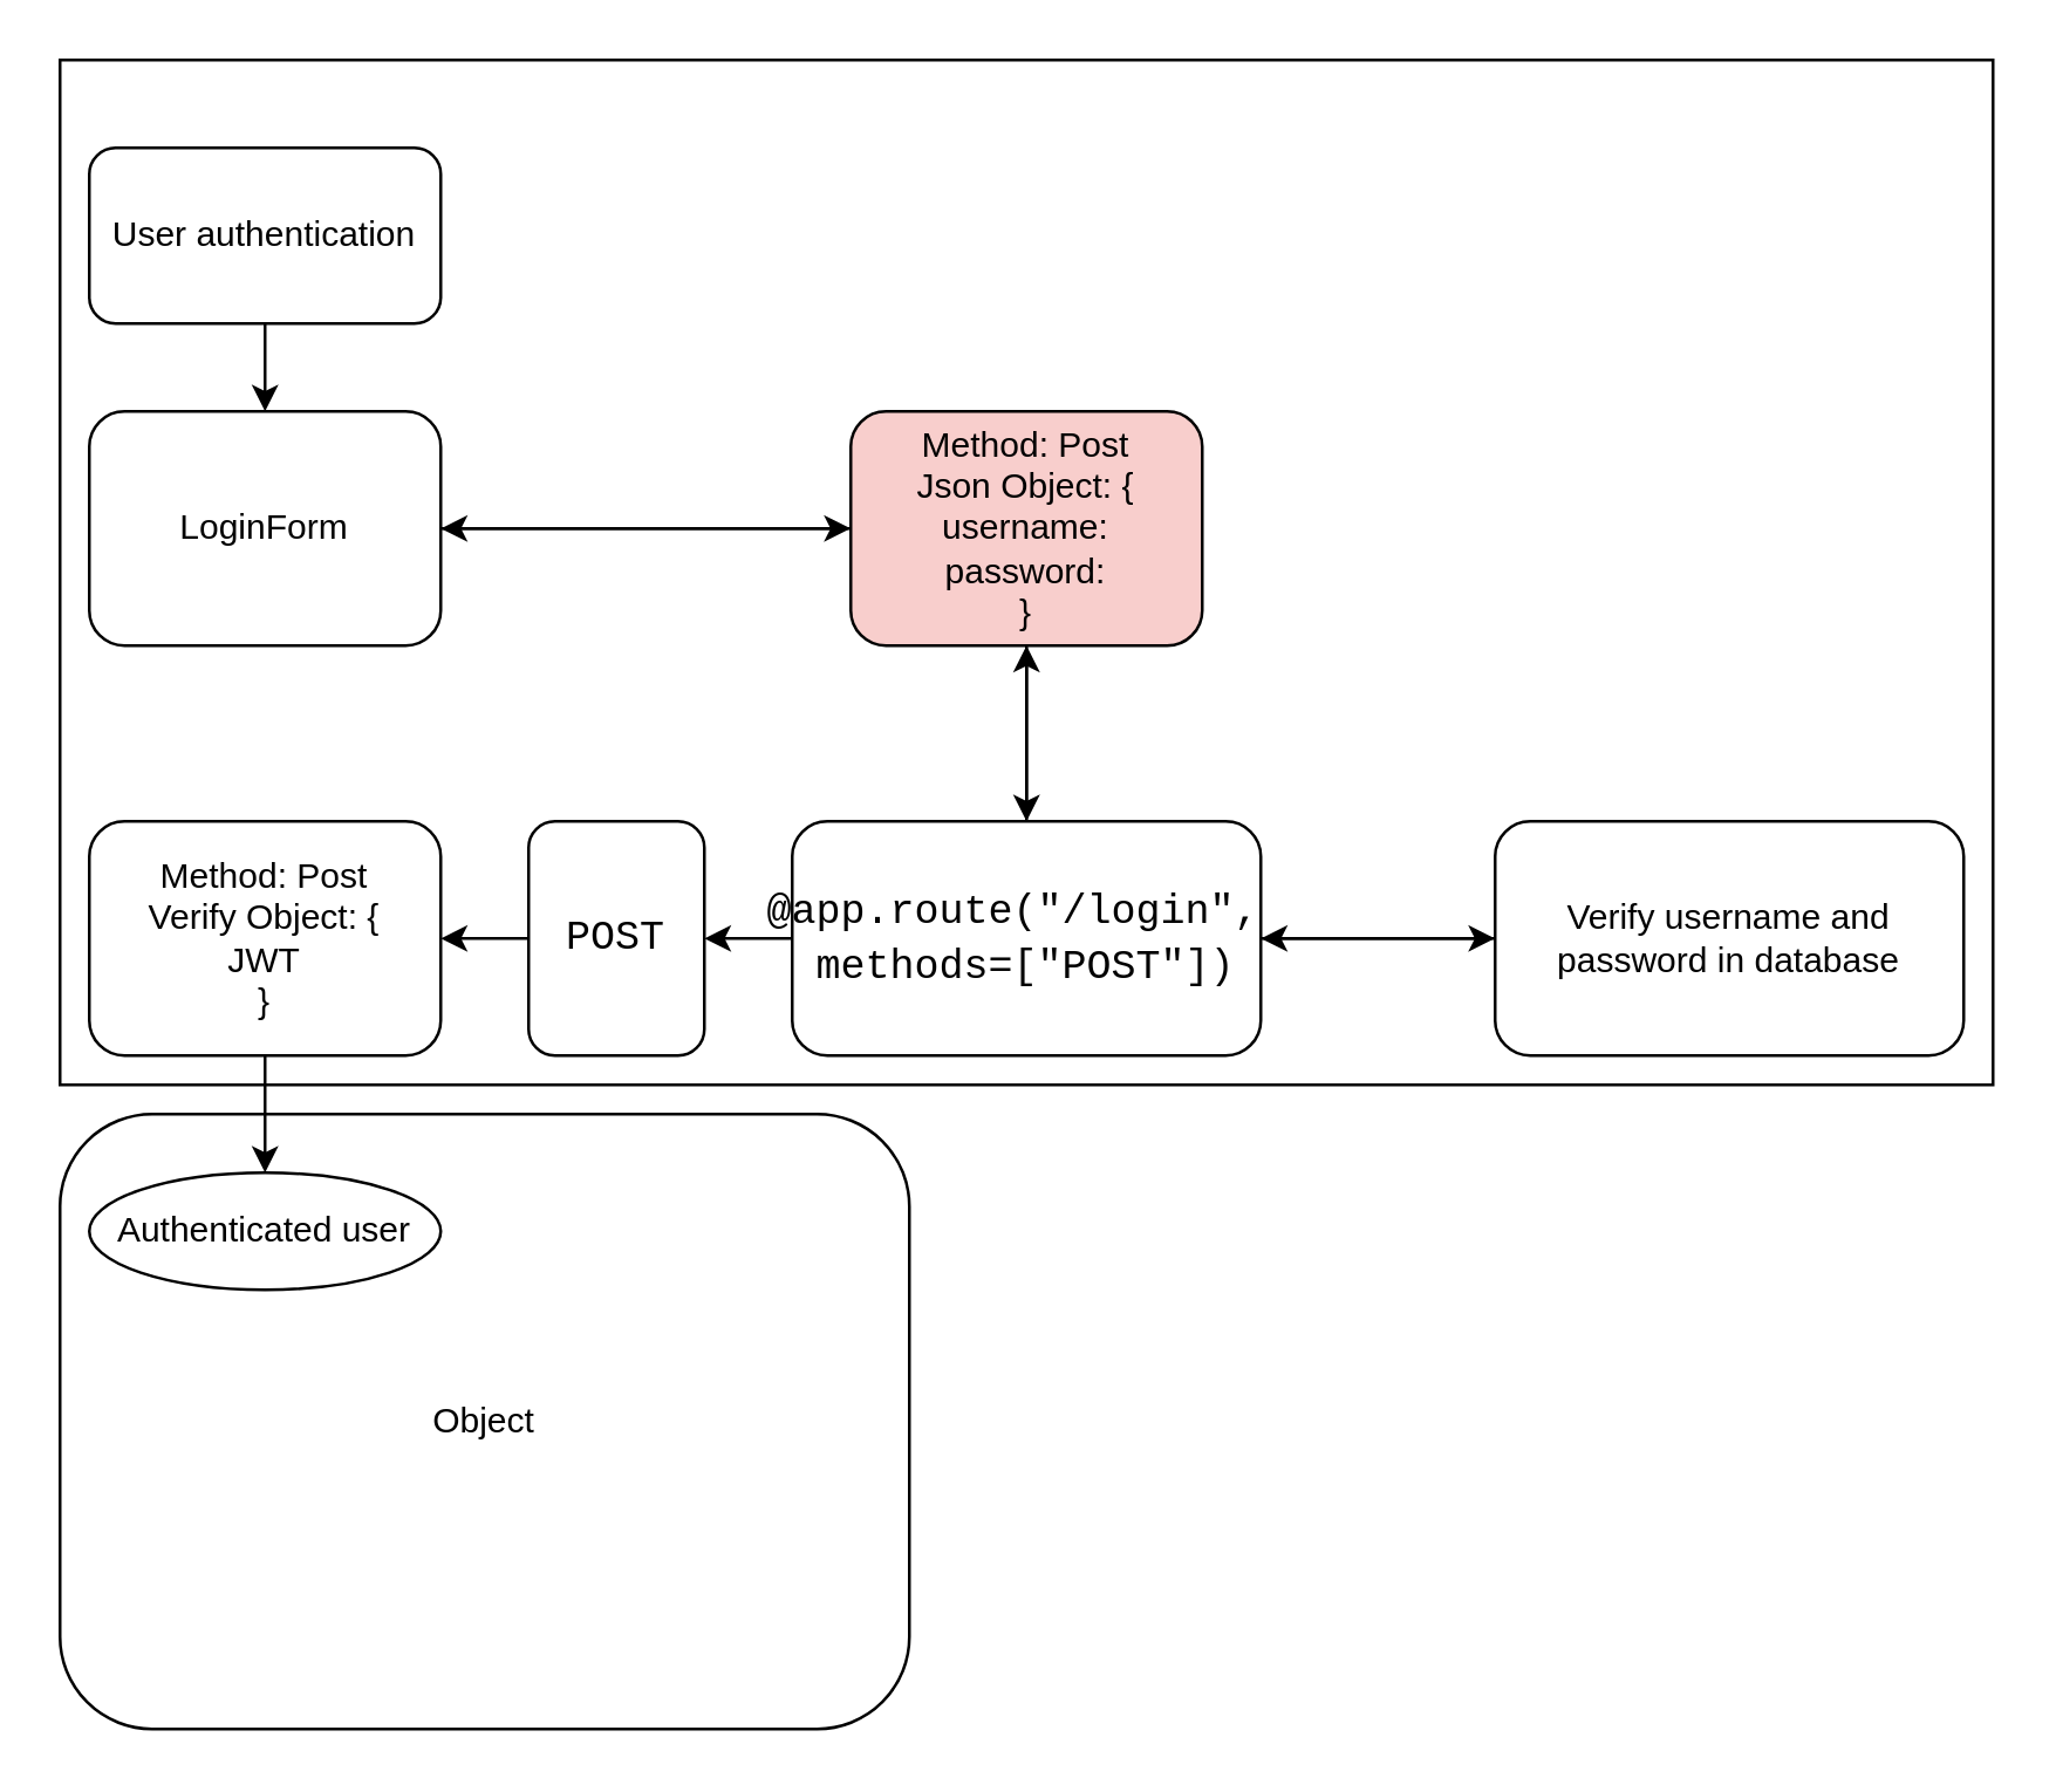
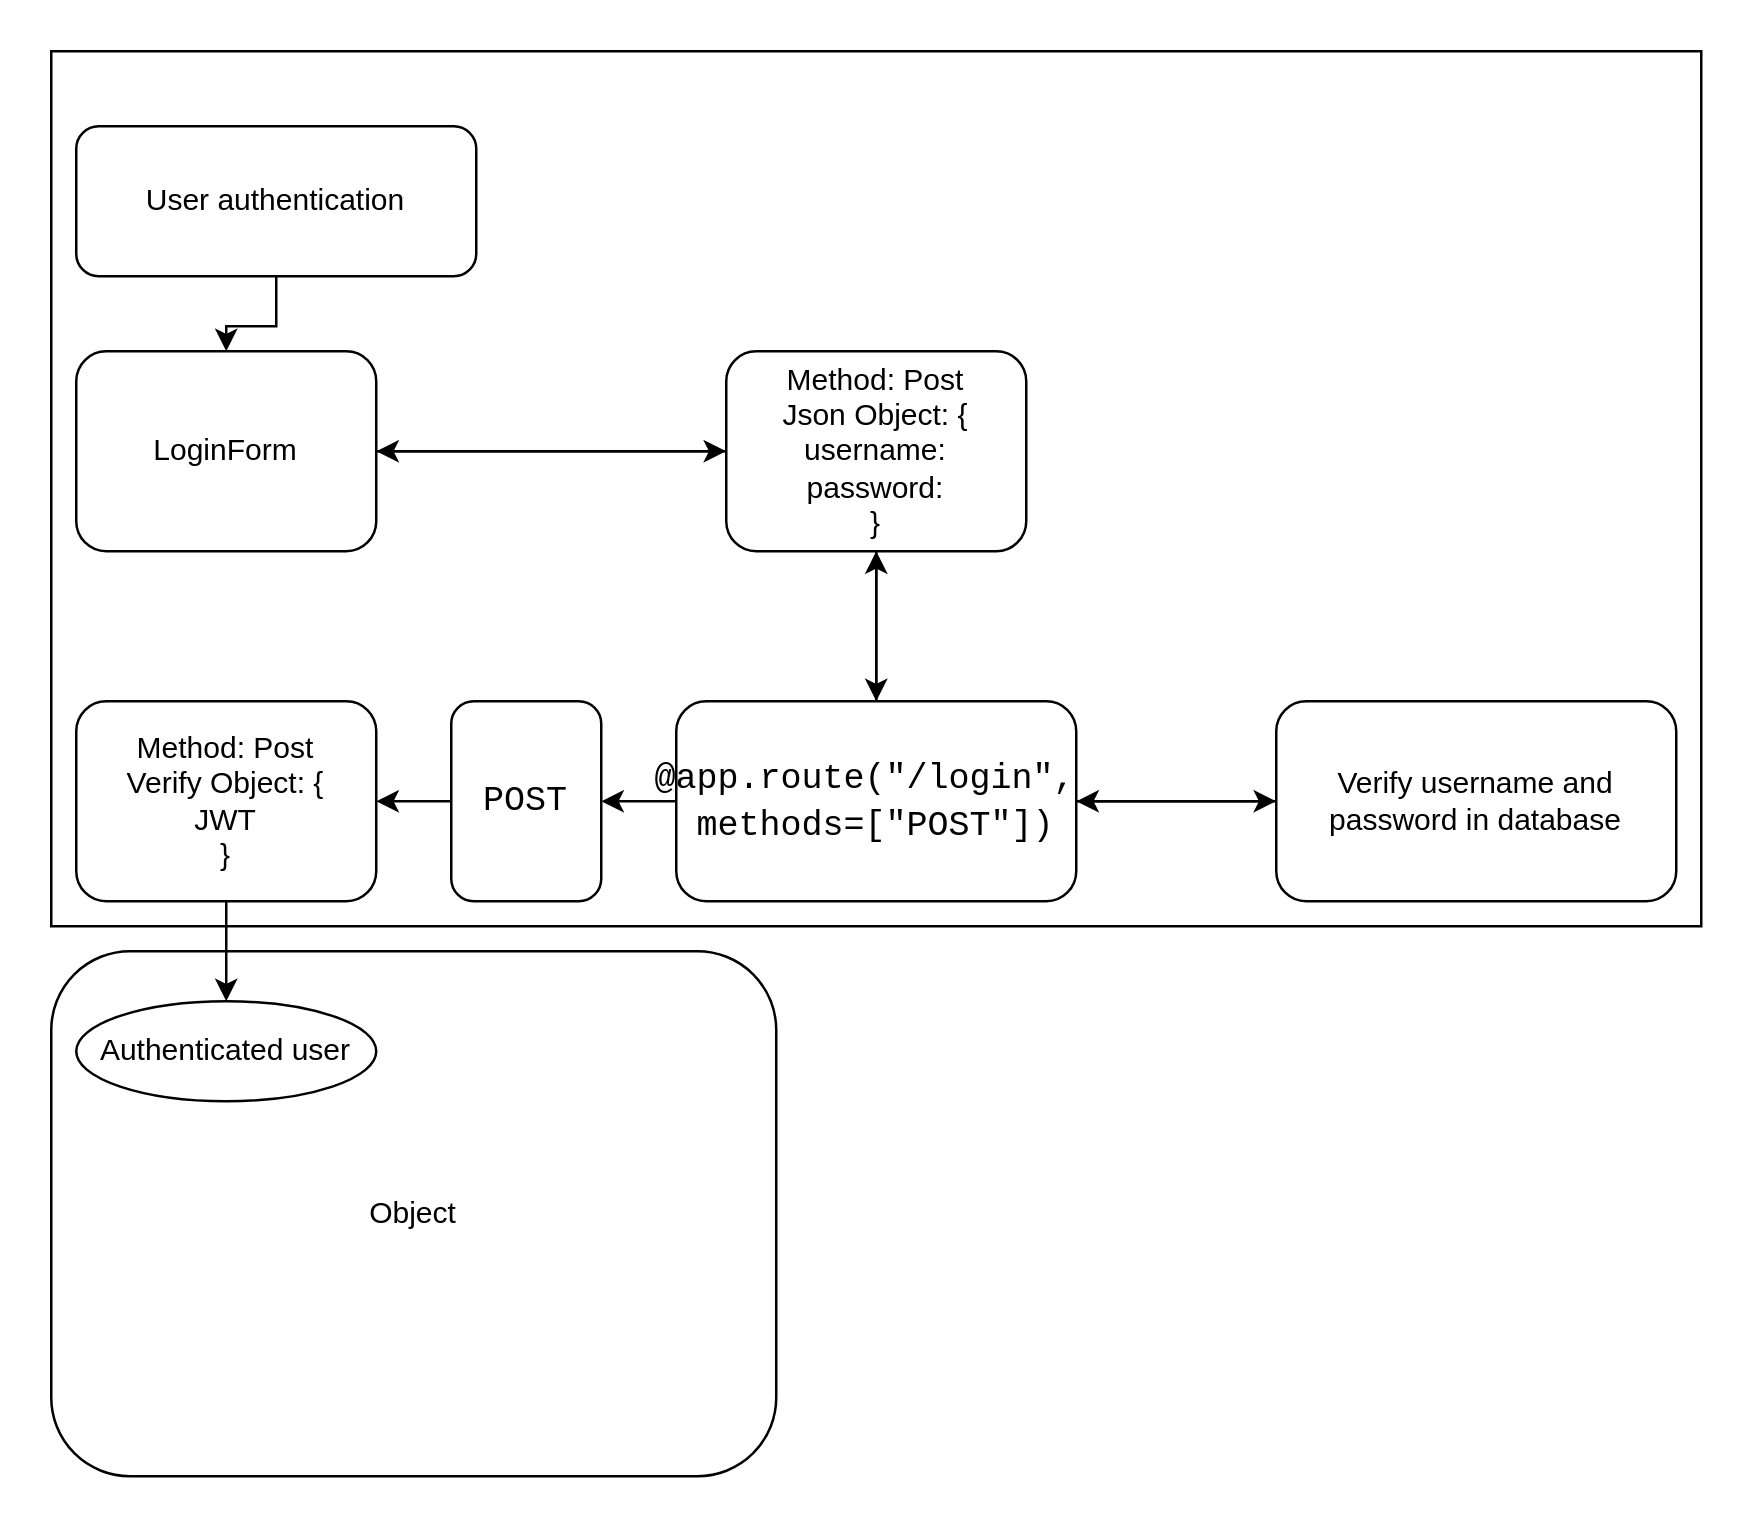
- <mxCell id="5" value="User authentication" style="rounded=1;whiteSpace=wrap;html=1;" parent="1" vertex="1"><mxGeometry x="30" y="50" width="120" height="60" as="geometry" /></mxCell>
+ <mxCell id="5" value="User authentication" style="rounded=1;whiteSpace=wrap;html=1;" parent="1" vertex="1"><mxGeometry x="30" y="50" width="160" height="60" as="geometry" /></mxCell>
- <mxCell id="13" value="Method: Post&lt;br&gt;Json Object: {&lt;br&gt;username:&lt;br&gt;password:&lt;br&gt;}" style="rounded=1;whiteSpace=wrap;html=1;fillColor=#f8cecc;" parent="1" vertex="1"><mxGeometry x="290" y="140" width="120" height="80" as="geometry" /></mxCell>
+ <mxCell id="13" value="Method: Post&lt;br&gt;Json Object: {&lt;br&gt;username:&lt;br&gt;password:&lt;br&gt;}" style="rounded=1;whiteSpace=wrap;html=1;" parent="1" vertex="1"><mxGeometry x="290" y="140" width="120" height="80" as="geometry" /></mxCell>
